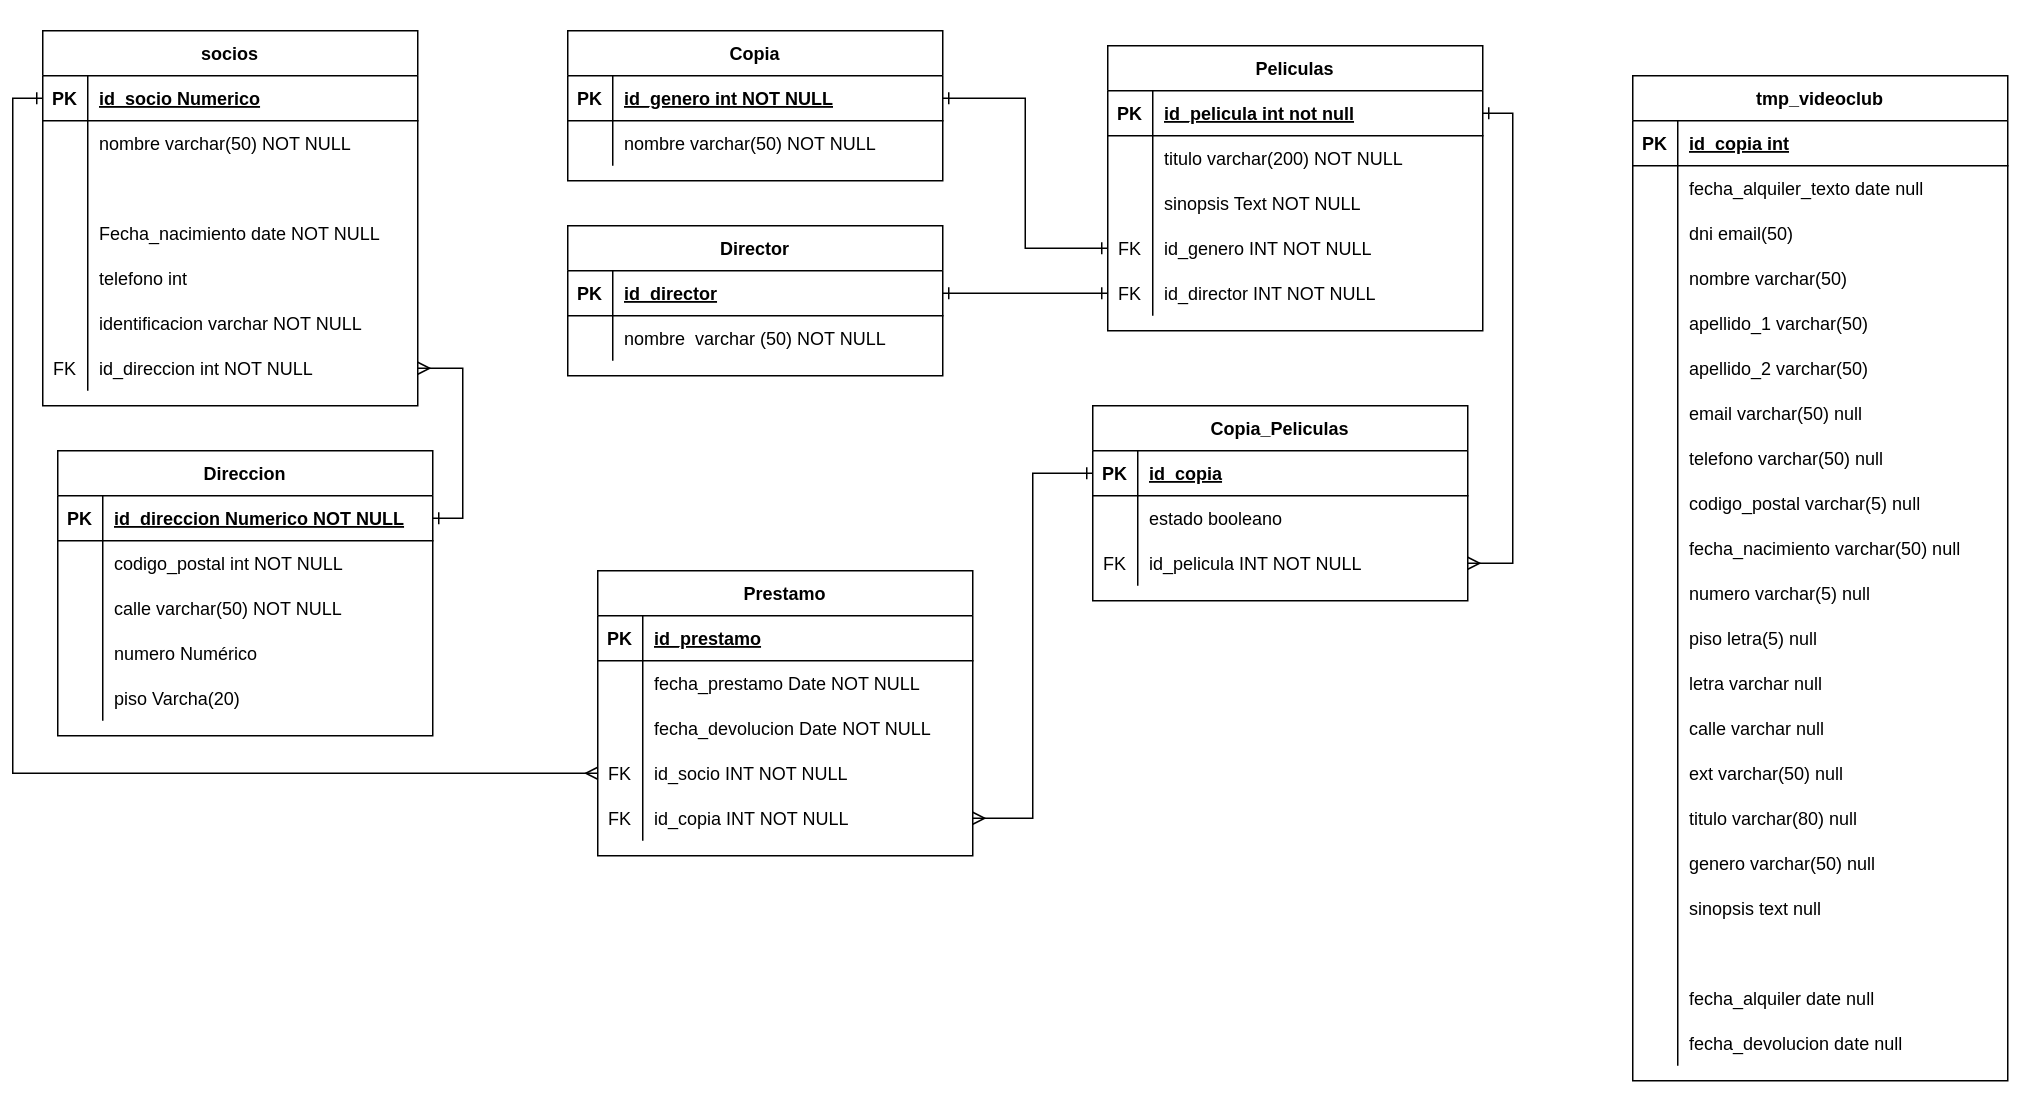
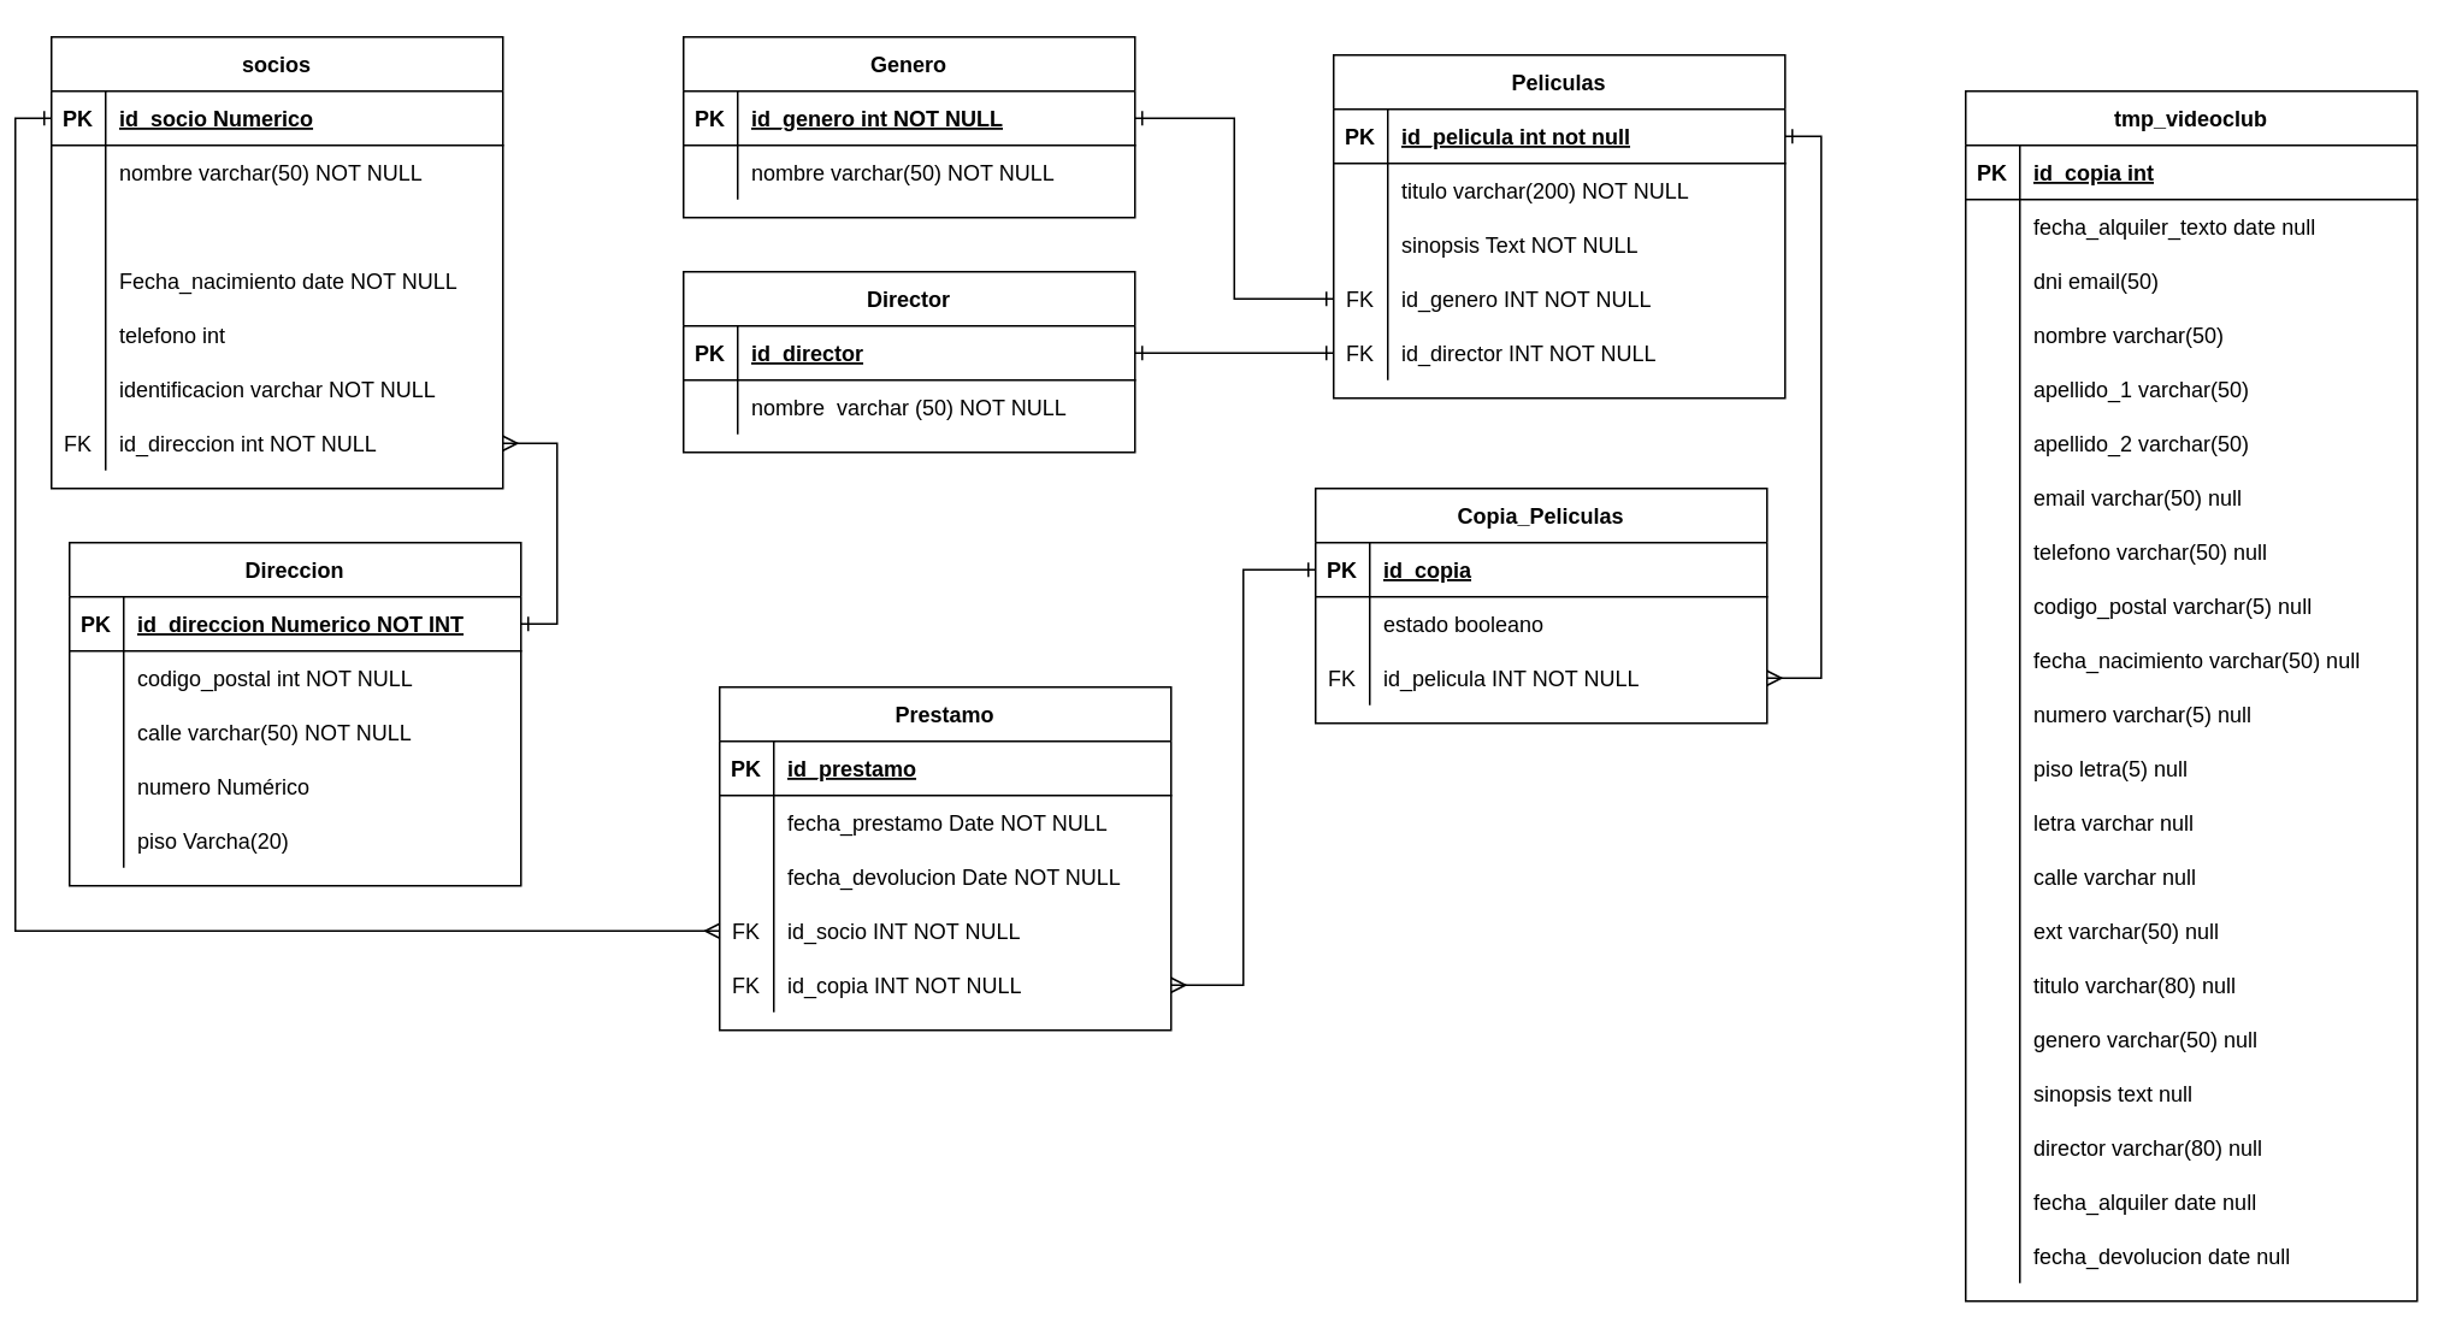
- <mxCell id="81" value="Copia" style="shape=table;startSize=30;container=1;collapsible=1;childLayout=tableLayout;fixedRows=1;rowLines=0;fontStyle=1;align=center;resizeLast=1;" parent="1" vertex="1"><mxGeometry x="370" y="20" width="250" height="100" as="geometry" /></mxCell>
+ <mxCell id="81" value="Genero" style="shape=table;startSize=30;container=1;collapsible=1;childLayout=tableLayout;fixedRows=1;rowLines=0;fontStyle=1;align=center;resizeLast=1;" parent="1" vertex="1"><mxGeometry x="370" y="20" width="250" height="100" as="geometry" /></mxCell>
- <mxCell id="21" value="id_direccion Numerico NOT NULL" style="shape=partialRectangle;overflow=hidden;connectable=0;fillColor=none;top=0;left=0;bottom=0;right=0;align=left;spacingLeft=6;fontStyle=5;" parent="19" vertex="1"><mxGeometry x="30" width="220" height="30" as="geometry"><mxRectangle width="220" height="30" as="alternateBounds" /></mxGeometry></mxCell>
+ <mxCell id="21" value="id_direccion Numerico NOT INT" style="shape=partialRectangle;overflow=hidden;connectable=0;fillColor=none;top=0;left=0;bottom=0;right=0;align=left;spacingLeft=6;fontStyle=5;" parent="19" vertex="1"><mxGeometry x="30" width="220" height="30" as="geometry"><mxRectangle width="220" height="30" as="alternateBounds" /></mxGeometry></mxCell>
+ <mxCell id="158" value="director varchar(80) null" style="shape=partialRectangle;overflow=hidden;connectable=0;fillColor=none;top=0;left=0;bottom=0;right=0;align=left;spacingLeft=6;" vertex="1" parent="156"><mxGeometry x="30" width="220" height="30" as="geometry"><mxRectangle width="220" height="30" as="alternateBounds" /></mxGeometry></mxCell>
